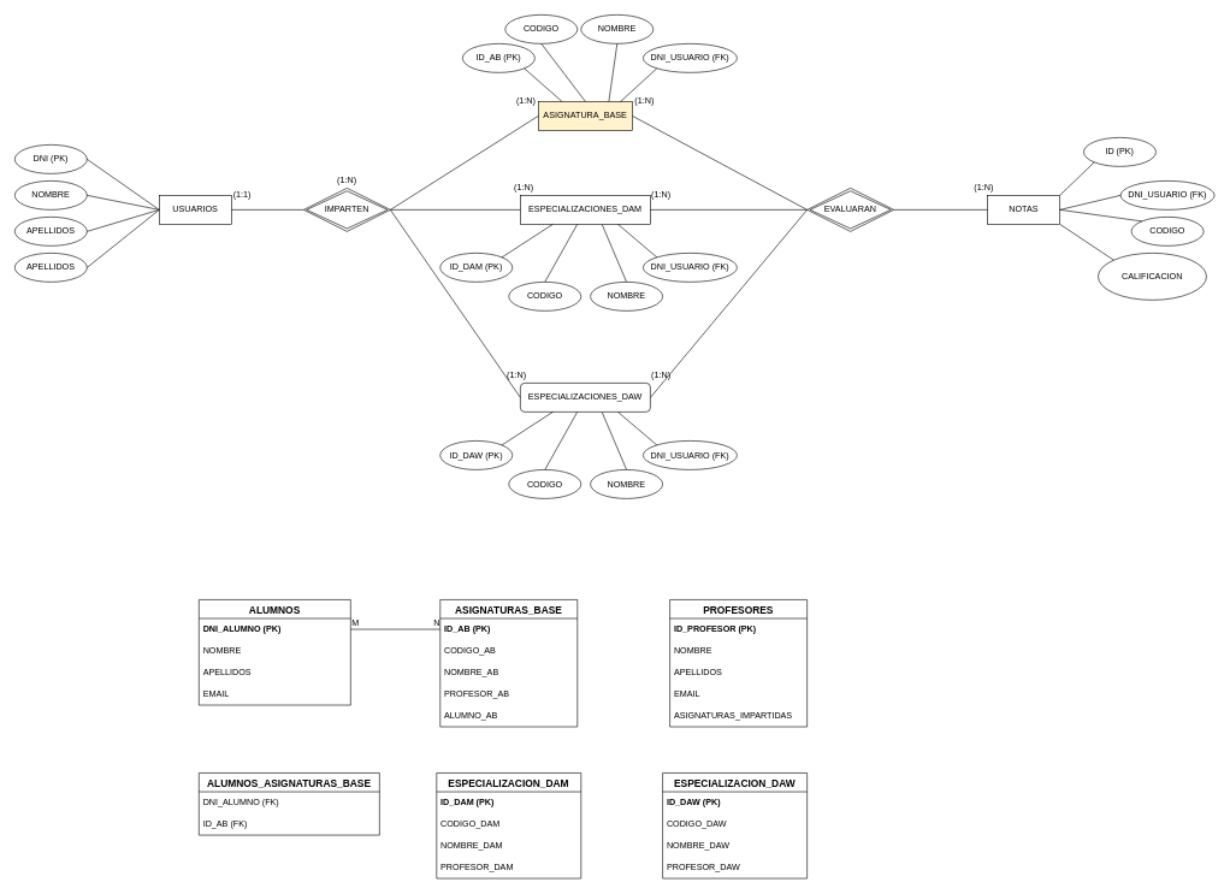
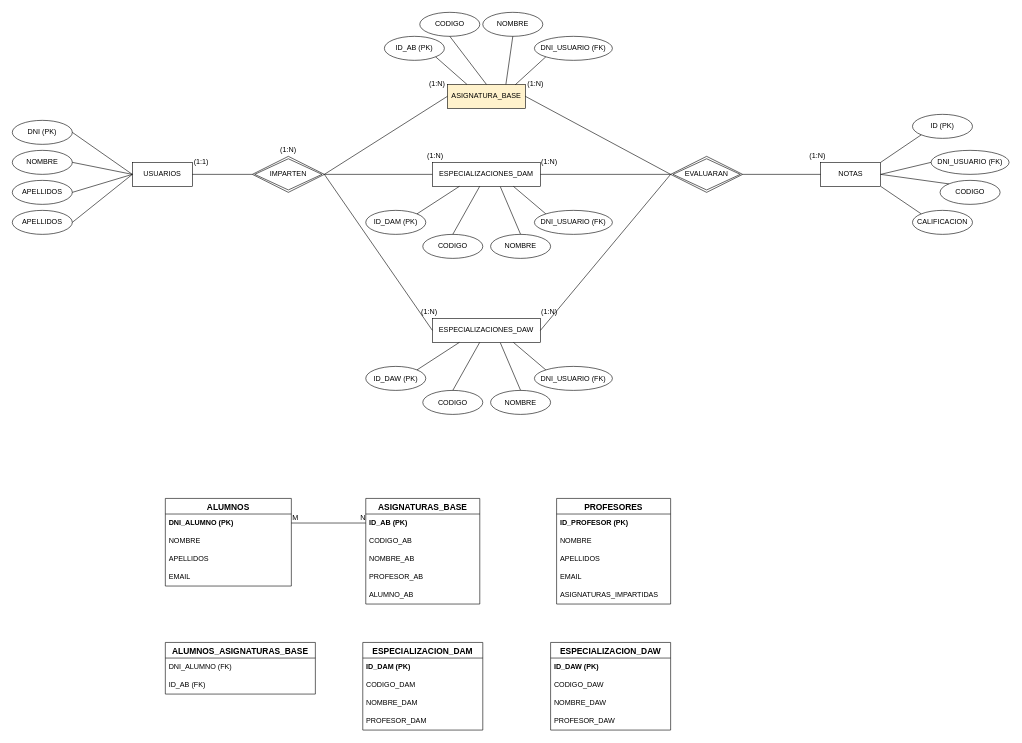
- <mxCell id="91" value="ID (PK)" style="ellipse;whiteSpace=wrap;html=1;align=center;" vertex="1" parent="1"><mxGeometry x="1500" y="190" width="100" height="40" as="geometry" /></mxCell>
+ <mxCell id="91" value="ID (PK)" style="ellipse;whiteSpace=wrap;html=1;align=center;" vertex="1" parent="1"><mxGeometry x="1520" y="190" width="100" height="40" as="geometry" /></mxCell>
- <mxCell id="95" value="CALIFICACION" style="ellipse;whiteSpace=wrap;html=1;align=center;" vertex="1" parent="1"><mxGeometry x="1520" y="350" width="150" height="65" as="geometry" /></mxCell>
+ <mxCell id="95" value="CALIFICACION" style="ellipse;whiteSpace=wrap;html=1;align=center;" vertex="1" parent="1"><mxGeometry x="1520" y="350" width="100" height="40" as="geometry" /></mxCell>
- <mxCell id="41" value="ESPECIALIZACIONES_DAW" style="whiteSpace=wrap;html=1;align=center;rounded=1;" vertex="1" parent="1"><mxGeometry x="720" y="530" width="180" height="40" as="geometry" /></mxCell>
+ <mxCell id="41" value="ESPECIALIZACIONES_DAW" style="whiteSpace=wrap;html=1;align=center;" vertex="1" parent="1"><mxGeometry x="720" y="530" width="180" height="40" as="geometry" /></mxCell>
